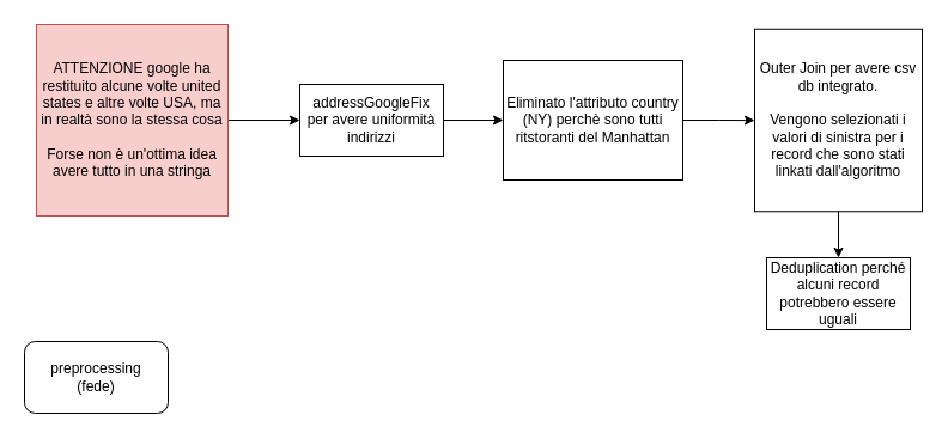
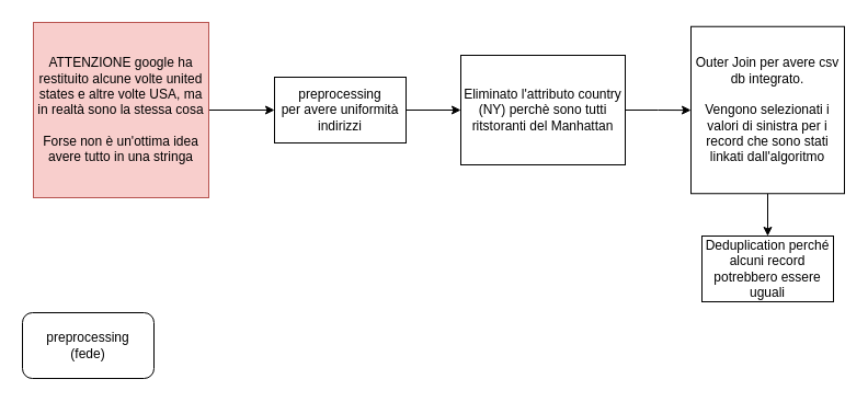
- <mxCell id="4" value="addressGoogleFix&lt;br&gt;per avere uniformità indirizzi" style="rounded=0;whiteSpace=wrap;html=1;" vertex="1" parent="1"><mxGeometry x="250" y="70" width="120" height="60" as="geometry" /></mxCell>
+ <mxCell id="4" value="preprocessing&lt;br&gt;per avere uniformità indirizzi" style="rounded=0;whiteSpace=wrap;html=1;" vertex="1" parent="1"><mxGeometry x="250" y="70" width="120" height="60" as="geometry" /></mxCell>
